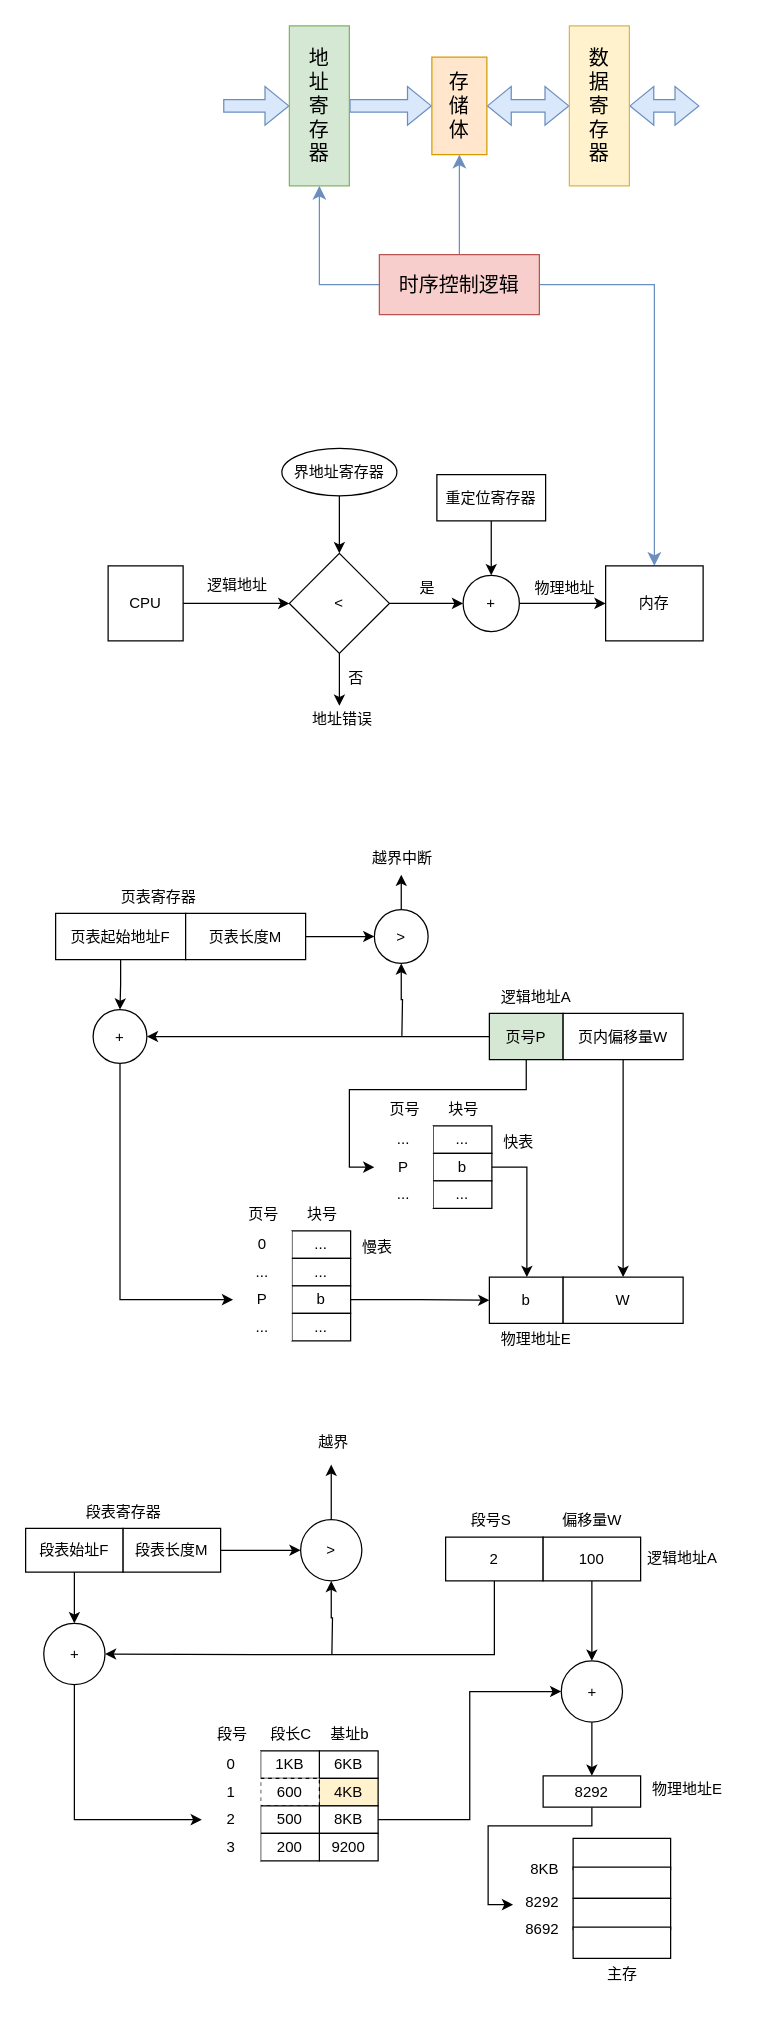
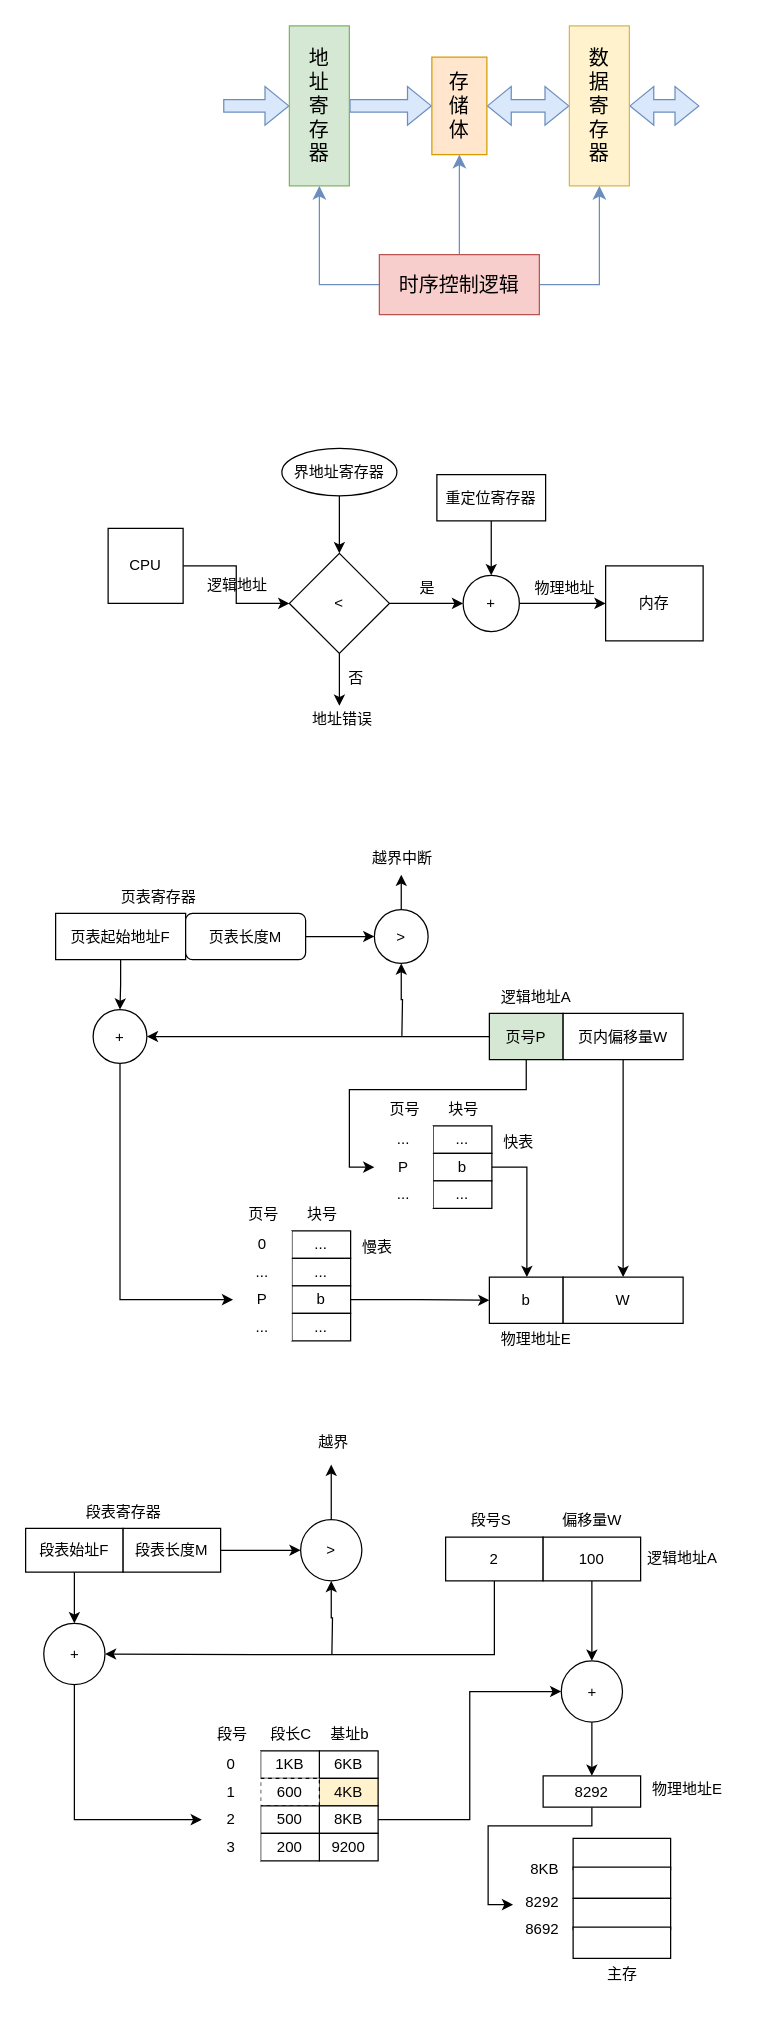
- <mxCell id="11" style="edgeStyle=orthogonalEdgeStyle;rounded=0;orthogonalLoop=1;jettySize=auto;html=1;fontSize=12;startSize=8;endSize=8;fillColor=#dae8fc;strokeColor=#6c8ebf;" parent="1" source="12" target="20" edge="1"><mxGeometry relative="1" as="geometry" /></mxCell>
+ <mxCell id="11" style="edgeStyle=orthogonalEdgeStyle;rounded=0;orthogonalLoop=1;jettySize=auto;html=1;entryX=0.5;entryY=1;entryDx=0;entryDy=0;fontSize=12;startSize=8;endSize=8;fillColor=#dae8fc;strokeColor=#6c8ebf;" parent="1" source="12" target="8" edge="1"><mxGeometry relative="1" as="geometry" /></mxCell>
- <mxCell id="14" value="CPU" style="rounded=0;whiteSpace=wrap;html=1;" parent="1" vertex="1"><mxGeometry x="86" y="452" width="60" height="60" as="geometry" /></mxCell>
+ <mxCell id="14" value="CPU" style="rounded=0;whiteSpace=wrap;html=1;" parent="1" vertex="1"><mxGeometry x="86" y="422" width="60" height="60" as="geometry" /></mxCell>
- <mxCell id="59" value="页表长度M" style="rounded=0;whiteSpace=wrap;html=1;" parent="57" vertex="1"><mxGeometry x="104" y="26" width="96" height="37" as="geometry" /></mxCell>
+ <mxCell id="59" value="页表长度M" style="whiteSpace=wrap;html=1;rounded=1;" parent="57" vertex="1"><mxGeometry x="104" y="26" width="96" height="37" as="geometry" /></mxCell>
